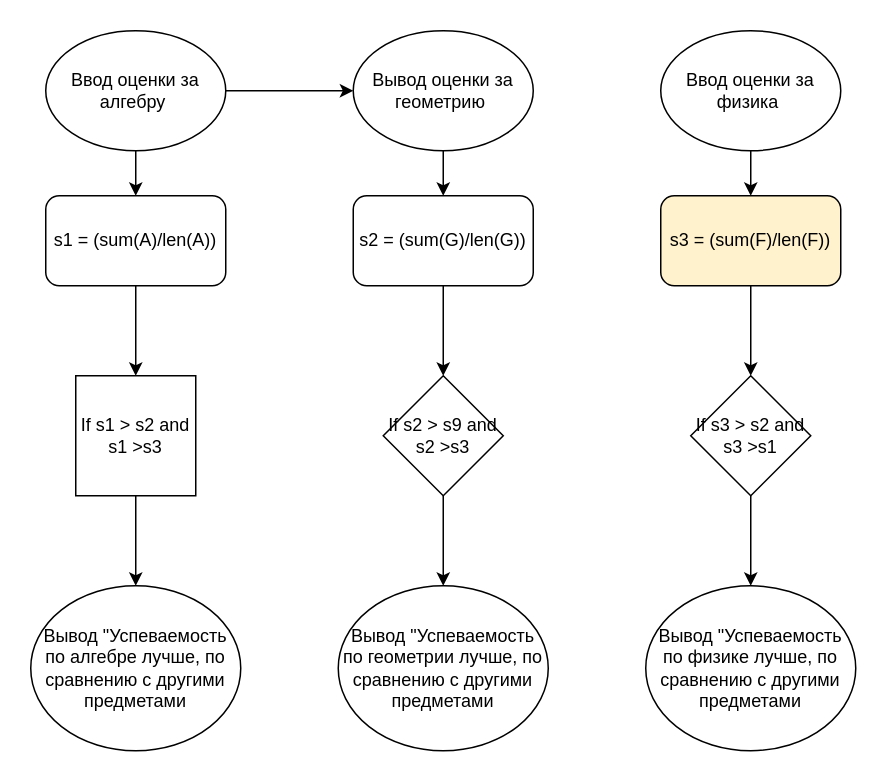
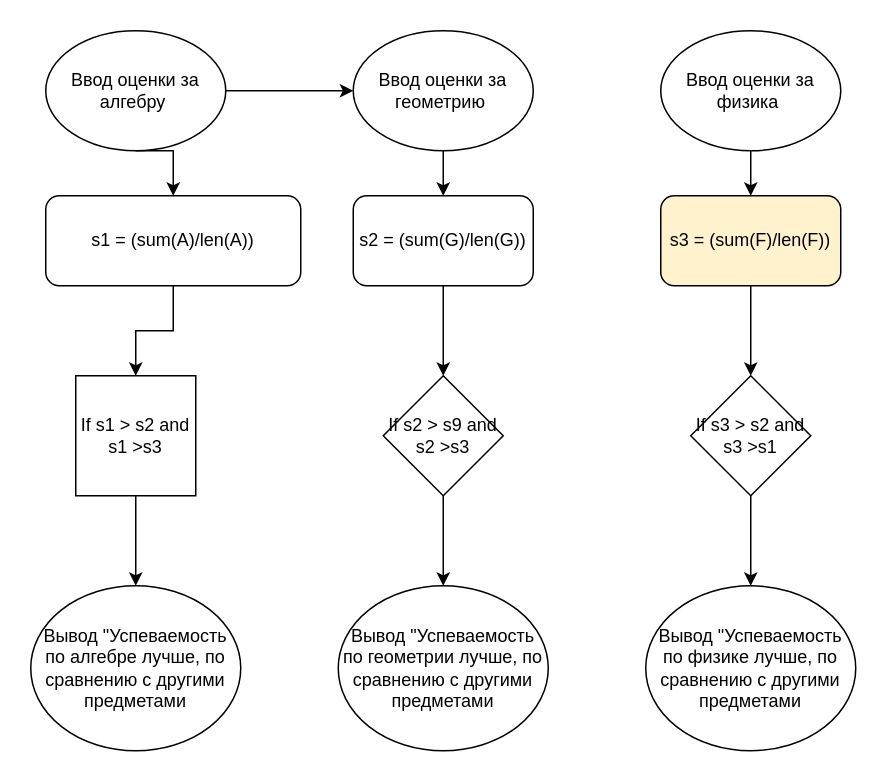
- <mxCell id="6" value="&lt;span&gt;Вывод оценки за геометрию&amp;nbsp;&lt;/span&gt;" style="ellipse;whiteSpace=wrap;html=1;" vertex="1" parent="1"><mxGeometry x="235" y="20" width="120" height="80" as="geometry" /></mxCell>
+ <mxCell id="6" value="&lt;span&gt;Ввод оценки за геометрию&amp;nbsp;&lt;/span&gt;" style="ellipse;whiteSpace=wrap;html=1;" vertex="1" parent="1"><mxGeometry x="235" y="20" width="120" height="80" as="geometry" /></mxCell>
- <mxCell id="10" value="s1 = (sum(A)/len(A))" style="rounded=1;whiteSpace=wrap;html=1;" vertex="1" parent="1"><mxGeometry x="30" y="130" width="120" height="60" as="geometry" /></mxCell>
+ <mxCell id="10" value="s1 = (sum(A)/len(A))" style="rounded=1;whiteSpace=wrap;html=1;" vertex="1" parent="1"><mxGeometry x="30" y="130" width="170" height="60" as="geometry" /></mxCell>
